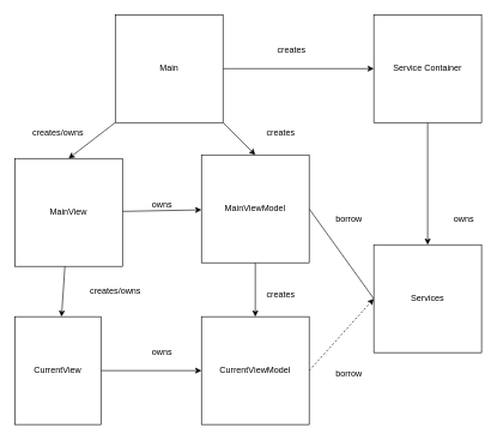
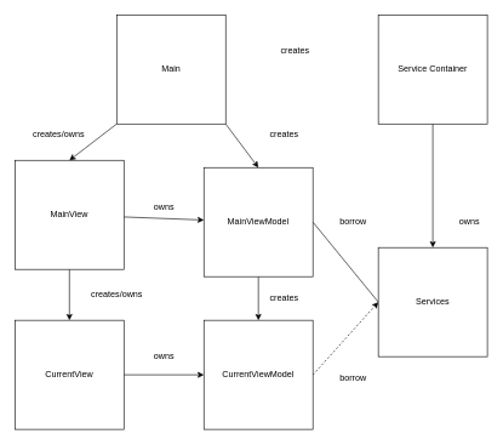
- <mxCell id="14" style="edgeStyle=none;html=1;exitX=1;exitY=0.5;exitDx=0;exitDy=0;" edge="1" parent="1" source="15" target="24"><mxGeometry relative="1" as="geometry" /></mxCell>
- <mxCell id="9" value="MainViewModel" style="whiteSpace=wrap;html=1;aspect=fixed;" parent="1" vertex="1"><mxGeometry x="280" y="215" width="150" height="150" as="geometry" /></mxCell>
+ <mxCell id="9" value="MainViewModel" style="whiteSpace=wrap;html=1;aspect=fixed;" parent="1" vertex="1"><mxGeometry x="280" y="230" width="150" height="150" as="geometry" /></mxCell>
- <mxCell id="6" value="CurrentView" style="whiteSpace=wrap;html=1;aspect=fixed;" parent="1" vertex="1"><mxGeometry x="20" y="440" width="120" height="150" as="geometry" /></mxCell>
+ <mxCell id="6" value="CurrentView" style="whiteSpace=wrap;html=1;aspect=fixed;" parent="1" vertex="1"><mxGeometry x="20" y="440" width="150" height="150" as="geometry" /></mxCell>
